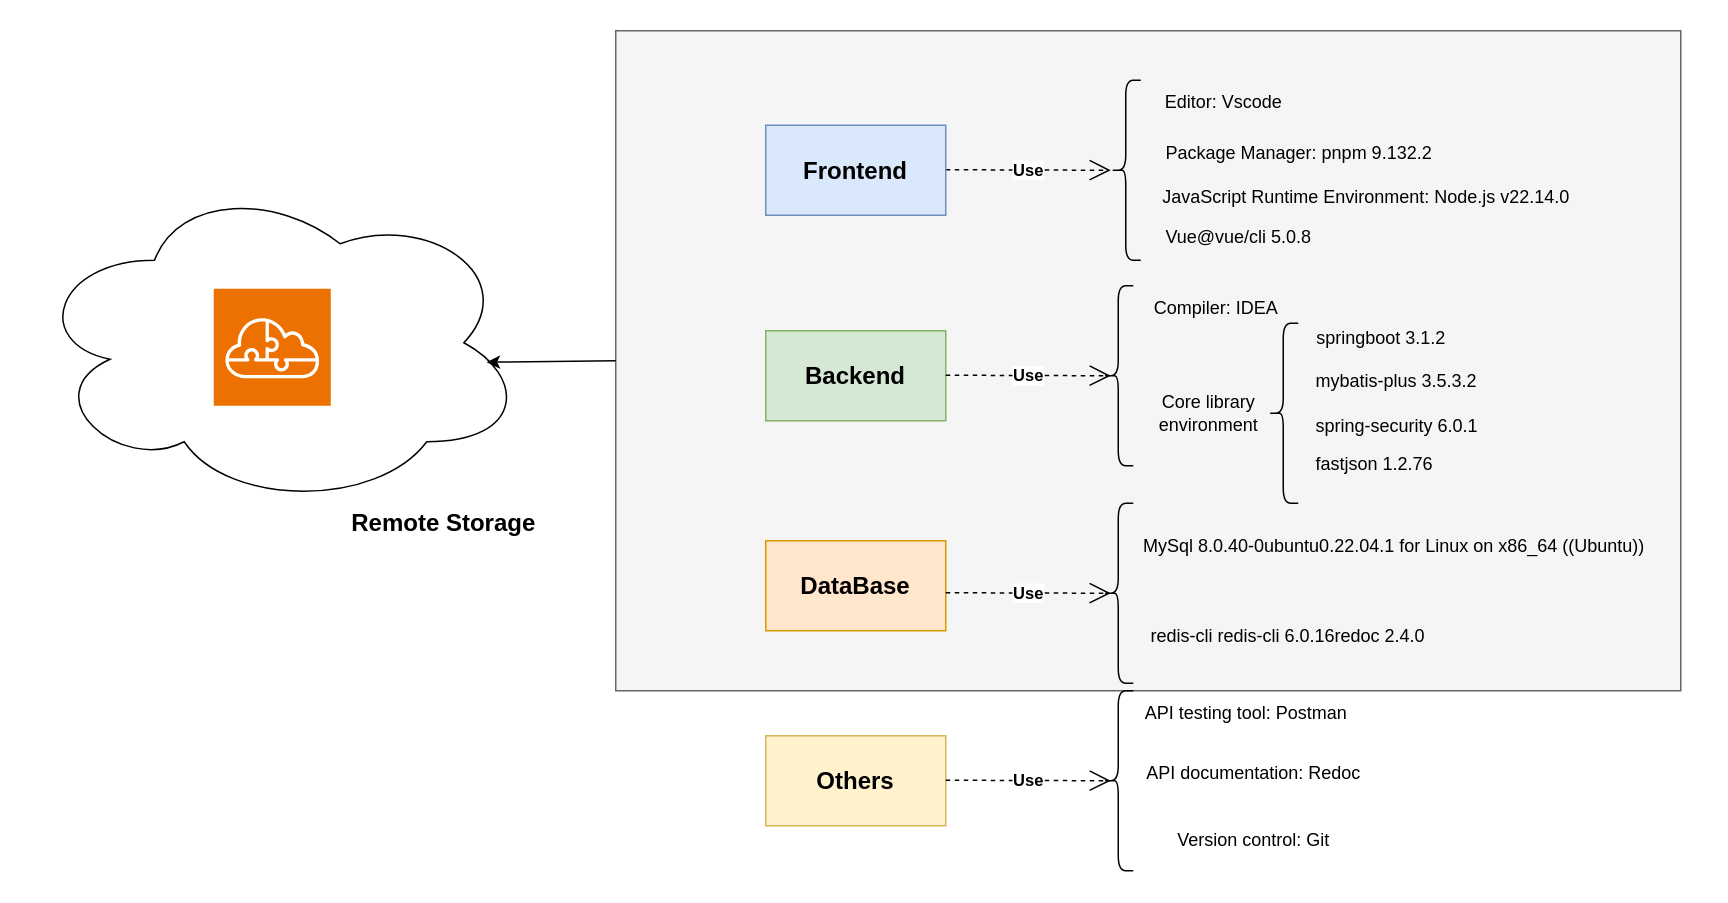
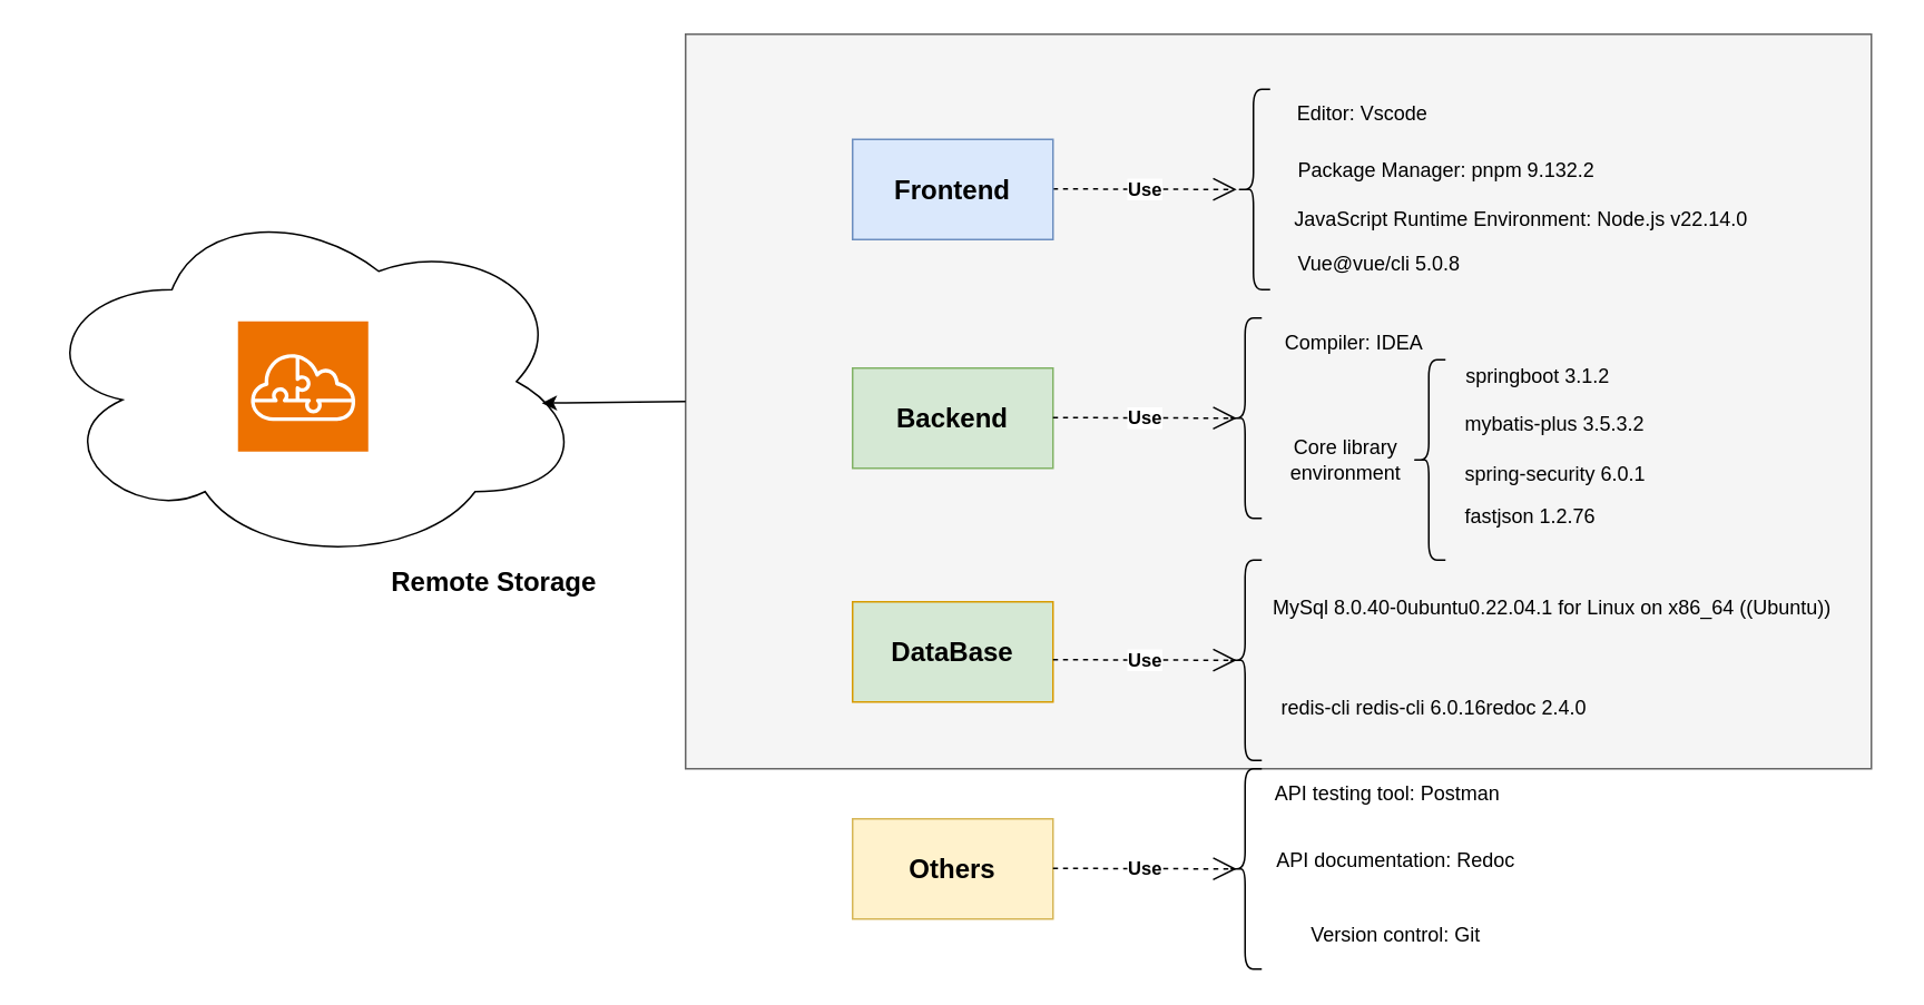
- <mxCell id="20" value="&lt;span style=&quot;text-wrap: nowrap;&quot;&gt;&lt;font style=&quot;font-size: 16px;&quot;&gt;&lt;b&gt;DataBase&lt;/b&gt;&lt;/font&gt;&lt;/span&gt;" style="rounded=0;whiteSpace=wrap;html=1;fillColor=#ffe6cc;strokeColor=#d79b00;" vertex="1" parent="1"><mxGeometry x="510" y="360" width="120" height="60" as="geometry" /></mxCell>
+ <mxCell id="20" value="&lt;span style=&quot;text-wrap: nowrap;&quot;&gt;&lt;font style=&quot;font-size: 16px;&quot;&gt;&lt;b&gt;DataBase&lt;/b&gt;&lt;/font&gt;&lt;/span&gt;" style="rounded=0;whiteSpace=wrap;html=1;fillColor=#d5e8d4;strokeColor=#d79b00;" vertex="1" parent="1"><mxGeometry x="510" y="360" width="120" height="60" as="geometry" /></mxCell>
